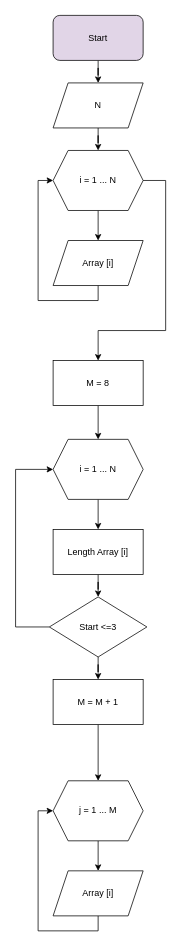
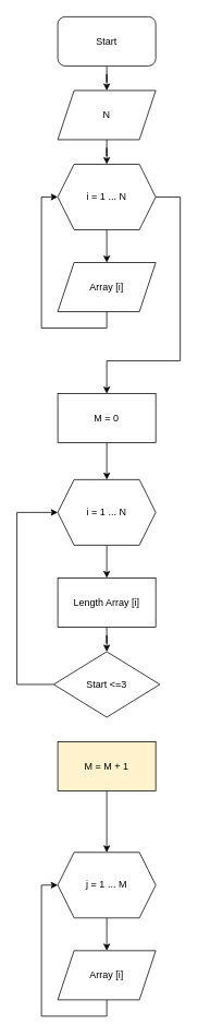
- <mxCell id="3" value="Start" style="rounded=1;whiteSpace=wrap;html=1;fillColor=#e1d5e7;" vertex="1" parent="1"><mxGeometry x="70" y="20" width="120" height="60" as="geometry" /></mxCell>
+ <mxCell id="3" value="Start" style="rounded=1;whiteSpace=wrap;html=1;" vertex="1" parent="1"><mxGeometry x="70" y="20" width="120" height="60" as="geometry" /></mxCell>
- <mxCell id="21" value="M = 8" style="rounded=0;whiteSpace=wrap;html=1;" vertex="1" parent="1"><mxGeometry x="70" y="480" width="120" height="60" as="geometry" /></mxCell>
+ <mxCell id="21" value="M = 0" style="rounded=0;whiteSpace=wrap;html=1;" vertex="1" parent="1"><mxGeometry x="70" y="480" width="120" height="60" as="geometry" /></mxCell>
- <mxCell id="15" style="edgeStyle=orthogonalEdgeStyle;rounded=0;orthogonalLoop=1;jettySize=auto;html=1;entryX=0.5;entryY=0;entryDx=0;entryDy=0;" edge="1" parent="1" source="17" target="19"><mxGeometry relative="1" as="geometry" /></mxCell>
- <mxCell id="19" value="M = M + 1" style="rounded=0;whiteSpace=wrap;html=1;" vertex="1" parent="1"><mxGeometry x="70" y="905" width="120" height="60" as="geometry" /></mxCell>
+ <mxCell id="19" value="M = M + 1" style="rounded=0;whiteSpace=wrap;html=1;fillColor=#fff2cc;" vertex="1" parent="1"><mxGeometry x="70" y="905" width="120" height="60" as="geometry" /></mxCell>
